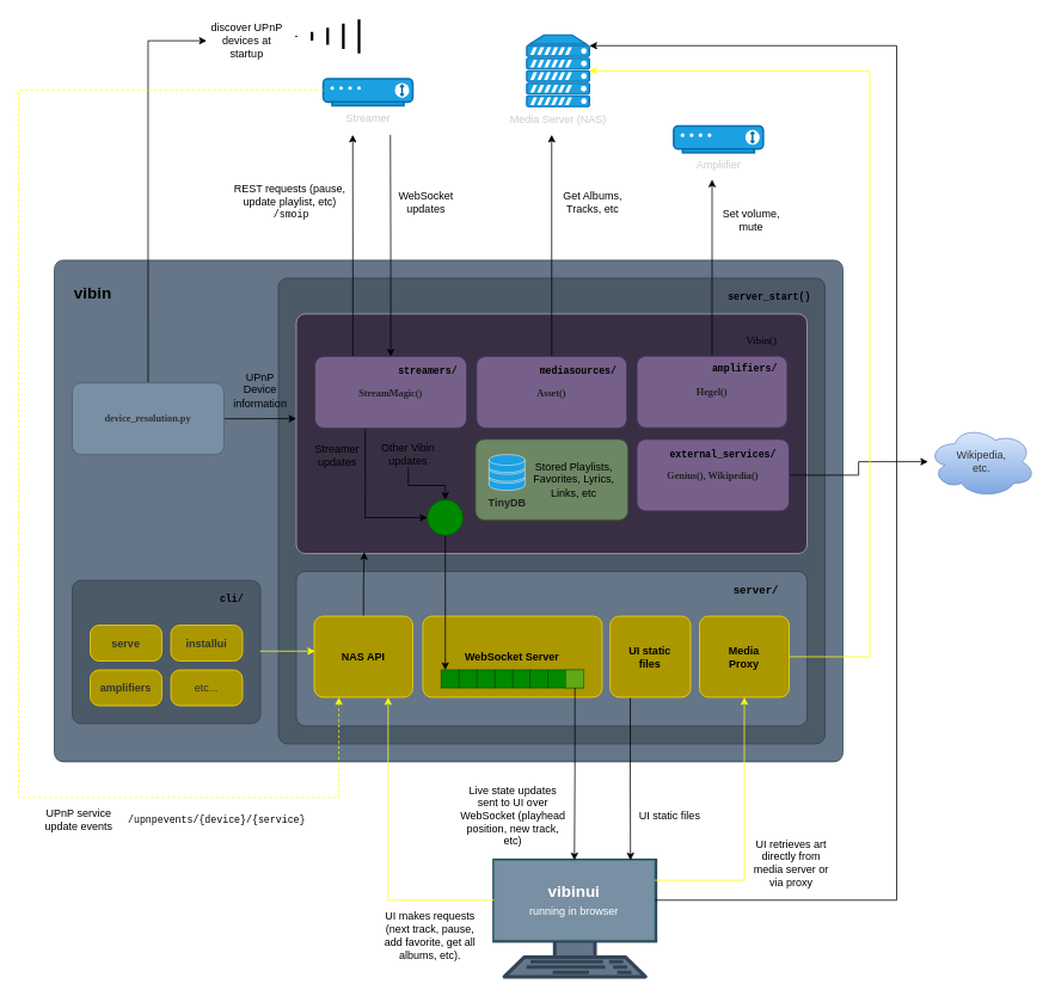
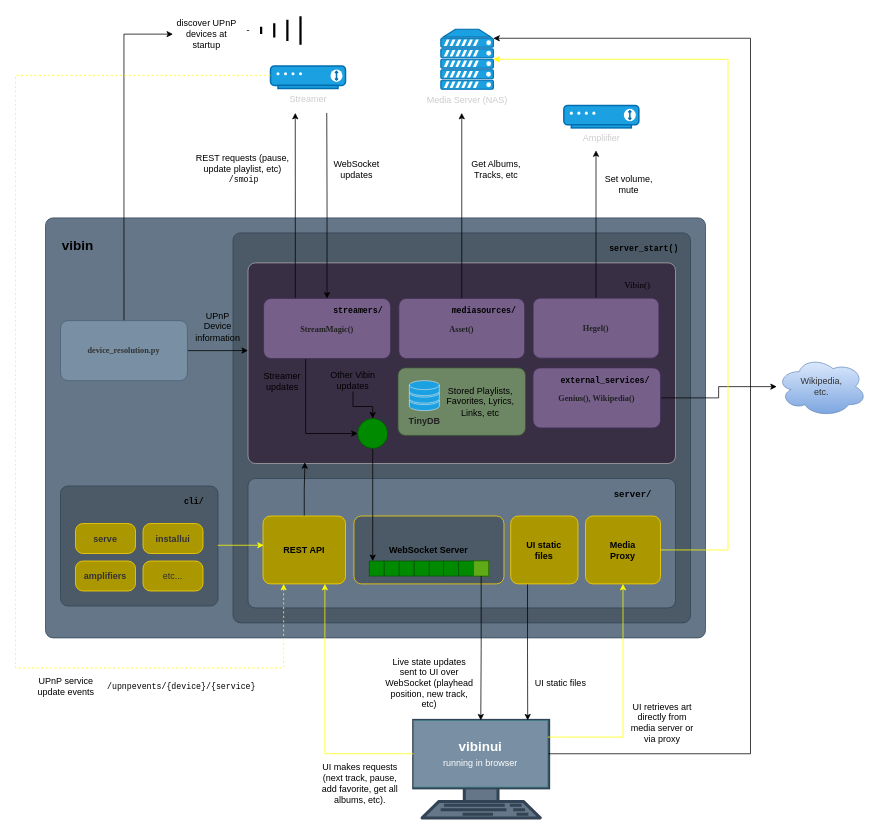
- <mxCell id="81" value="&lt;b style=&quot;font-size: 11px;&quot;&gt;&lt;font face=&quot;Courier New&quot; style=&quot;font-size: 11px;&quot;&gt;amplifiers/&lt;/font&gt;&lt;/b&gt;" style="text;html=1;strokeColor=none;fillColor=none;align=right;verticalAlign=middle;whiteSpace=wrap;rounded=0;fontSize=11;" vertex="1" parent="1"><mxGeometry x="779" y="401.5" width="90" height="20" as="geometry" /></mxCell>
- <mxCell id="72" value="Other Vibin&lt;br&gt;updates" style="text;html=1;strokeColor=none;fillColor=none;align=center;verticalAlign=middle;whiteSpace=wrap;rounded=0;" parent="1" vertex="1"><mxGeometry x="420" y="491.5" width="70" height="30" as="geometry" /></mxCell>
+ <mxCell id="72" value="Other Vibin&lt;br&gt;updates" style="text;html=1;strokeColor=none;fillColor=none;align=center;verticalAlign=middle;whiteSpace=wrap;rounded=0;" parent="1" vertex="1"><mxGeometry x="435" y="491.5" width="70" height="30" as="geometry" /></mxCell>
- <mxCell id="31" value="&lt;b&gt;NAS API&lt;/b&gt;" style="rounded=1;whiteSpace=wrap;html=1;absoluteArcSize=1;fillColor=#AB9700;strokeColor=#FFD800;fontColor=#000000;" parent="1" vertex="1"><mxGeometry x="350" y="687.5" width="110" height="90.5" as="geometry" /></mxCell>
+ <mxCell id="31" value="&lt;b&gt;REST API&lt;/b&gt;" style="rounded=1;whiteSpace=wrap;html=1;absoluteArcSize=1;fillColor=#AB9700;strokeColor=#FFD800;fontColor=#000000;" parent="1" vertex="1"><mxGeometry x="350" y="687.5" width="110" height="90.5" as="geometry" /></mxCell>
- <mxCell id="32" value="&lt;b&gt;WebSocket Server&lt;/b&gt;" style="rounded=1;whiteSpace=wrap;html=1;absoluteArcSize=1;fillColor=#AB9700;strokeColor=#FFD800;fontColor=#000000;" parent="1" vertex="1"><mxGeometry x="471.25" y="687.5" width="200" height="90.5" as="geometry" /></mxCell>
+ <mxCell id="32" value="&lt;b&gt;WebSocket Server&lt;/b&gt;" style="rounded=1;whiteSpace=wrap;html=1;absoluteArcSize=1;fillColor=#4c5966;strokeColor=#FFD800;fontColor=#000000;" parent="1" vertex="1"><mxGeometry x="471.25" y="687.5" width="200" height="90.5" as="geometry" /></mxCell>
